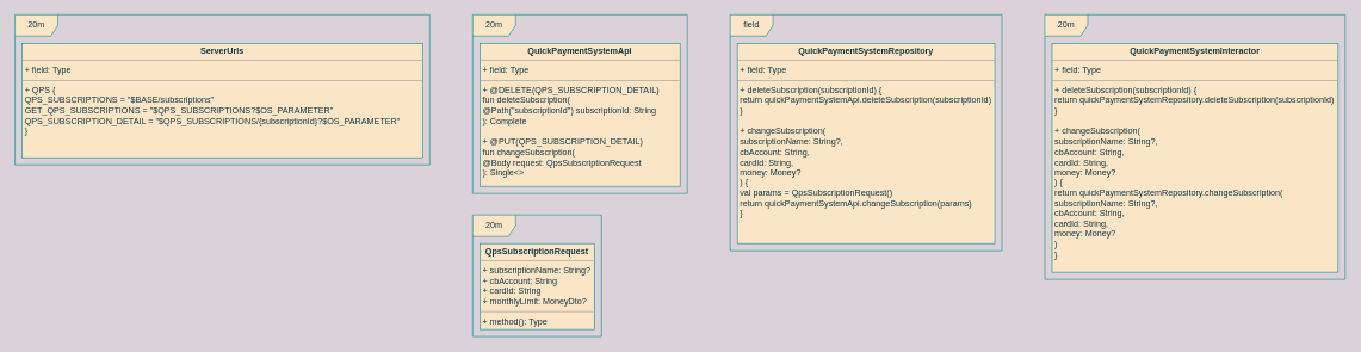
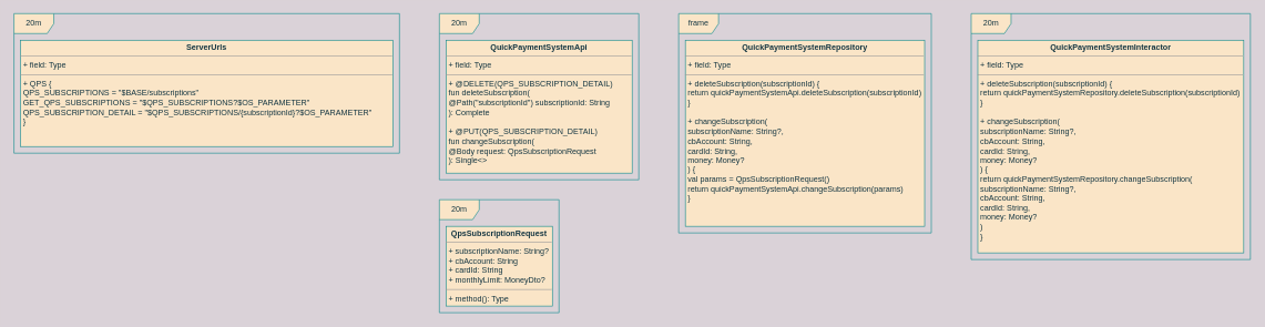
- <mxCell id="10" value="field" style="shape=umlFrame;whiteSpace=wrap;html=1;rounded=0;sketch=0;fontColor=#143642;strokeColor=#0F8B8D;fillColor=#FAE5C7;" vertex="1" parent="1"><mxGeometry x="1020" y="20" width="380" height="330" as="geometry" /></mxCell>
+ <mxCell id="10" value="frame" style="shape=umlFrame;whiteSpace=wrap;html=1;rounded=0;sketch=0;fontColor=#143642;strokeColor=#0F8B8D;fillColor=#FAE5C7;" vertex="1" parent="1"><mxGeometry x="1020" y="20" width="380" height="330" as="geometry" /></mxCell>
